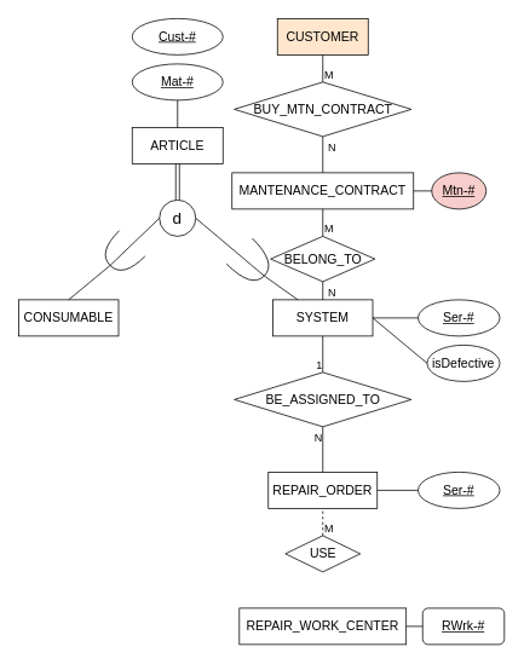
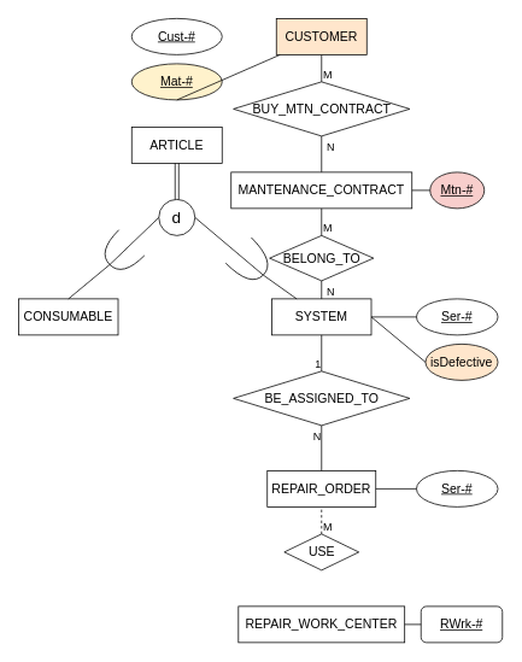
- <mxCell id="3" value="&lt;span style=&quot;font-size: 14px&quot;&gt;Mat-#&lt;/span&gt;" style="ellipse;whiteSpace=wrap;html=1;align=center;fontStyle=4;" parent="1" vertex="1"><mxGeometry x="145" y="70" width="100" height="40" as="geometry" /></mxCell>
+ <mxCell id="3" value="&lt;span style=&quot;font-size: 14px&quot;&gt;Mat-#&lt;/span&gt;" style="ellipse;whiteSpace=wrap;html=1;align=center;fontStyle=4;fillColor=#fff2cc;" parent="1" vertex="1"><mxGeometry x="145" y="70" width="100" height="40" as="geometry" /></mxCell>
- <mxCell id="4" value="" style="endArrow=none;html=1;rounded=0;exitX=0.5;exitY=1;exitDx=0;exitDy=0;entryX=0.5;entryY=0;entryDx=0;entryDy=0;" parent="1" source="3" target="2" edge="1"><mxGeometry relative="1" as="geometry"><mxPoint x="160" y="340" as="sourcePoint" /><mxPoint x="320" y="340" as="targetPoint" /></mxGeometry></mxCell>
+ <mxCell id="4" value="" style="endArrow=none;html=1;rounded=0;exitX=0.5;exitY=1;exitDx=0;exitDy=0;" parent="1" source="3" target="38" edge="1"><mxGeometry relative="1" as="geometry"><mxPoint x="160" y="340" as="sourcePoint" /><mxPoint x="320" y="340" as="targetPoint" /></mxGeometry></mxCell>
- <mxCell id="19" value="&lt;font style=&quot;font-size: 14px&quot;&gt;isDefective&lt;/font&gt;" style="ellipse;whiteSpace=wrap;html=1;align=center;" parent="1" vertex="1"><mxGeometry x="470" y="380" width="80" height="40" as="geometry" /></mxCell>
+ <mxCell id="19" value="&lt;font style=&quot;font-size: 14px&quot;&gt;isDefective&lt;/font&gt;" style="ellipse;whiteSpace=wrap;html=1;align=center;fillColor=#ffe6cc;" parent="1" vertex="1"><mxGeometry x="470" y="380" width="80" height="40" as="geometry" /></mxCell>
